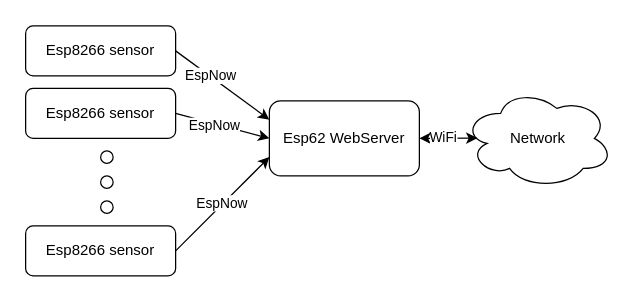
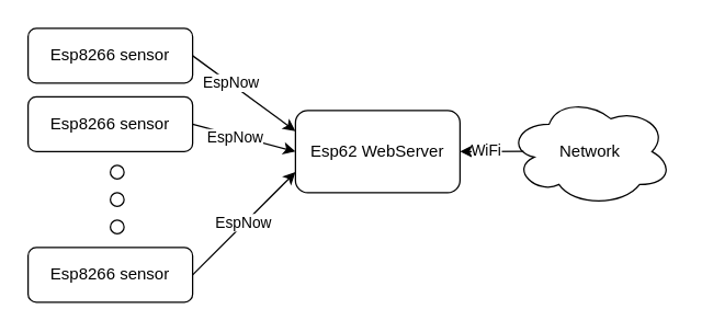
- <mxCell id="16" value="" style="endArrow=classic;startArrow=classic;html=1;rounded=0;exitX=1;exitY=0.5;exitDx=0;exitDy=0;entryX=0.095;entryY=0.497;entryDx=0;entryDy=0;entryPerimeter=0;" edge="1" parent="1" source="8" target="15"><mxGeometry width="50" height="50" relative="1" as="geometry"><mxPoint x="310" y="210" as="sourcePoint" /><mxPoint x="360" y="160" as="targetPoint" /></mxGeometry></mxCell>
+ <mxCell id="16" value="" style="endArrow=none;startArrow=classic;html=1;rounded=0;exitX=1;exitY=0.5;exitDx=0;exitDy=0;entryX=0.095;entryY=0.497;entryDx=0;entryDy=0;entryPerimeter=0;" edge="1" parent="1" source="8" target="15"><mxGeometry width="50" height="50" relative="1" as="geometry"><mxPoint x="310" y="210" as="sourcePoint" /><mxPoint x="360" y="160" as="targetPoint" /></mxGeometry></mxCell>
